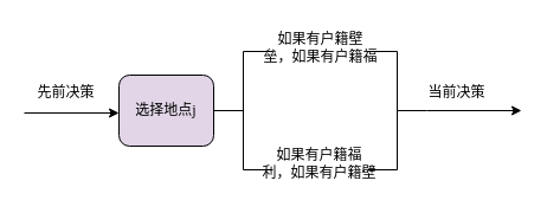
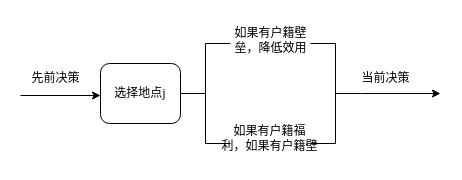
- <mxCell id="6" value="&lt;font face=&quot;宋体&quot;&gt;如果有户籍&lt;span style=&quot;background-color: transparent; color: light-dark(rgb(0, 0, 0), rgb(255, 255, 255));&quot;&gt;壁&lt;/span&gt;&lt;/font&gt;&lt;div&gt;&lt;span style=&quot;background-color: transparent; color: light-dark(rgb(0, 0, 0), rgb(255, 255, 255));&quot;&gt;&lt;font face=&quot;宋体&quot;&gt;垒，如果有户籍福&lt;/font&gt;&lt;/span&gt;&lt;/div&gt;" style="text;html=1;align=center;verticalAlign=middle;resizable=0;points=[];autosize=1;strokeColor=none;fillColor=none;" parent="1" vertex="1"><mxGeometry x="220" y="20" width="100" height="40" as="geometry" /></mxCell>
+ <mxCell id="6" value="&lt;font face=&quot;宋体&quot;&gt;如果有户籍&lt;span style=&quot;background-color: transparent; color: light-dark(rgb(0, 0, 0), rgb(255, 255, 255));&quot;&gt;壁&lt;/span&gt;&lt;/font&gt;&lt;div&gt;&lt;span style=&quot;background-color: transparent; color: light-dark(rgb(0, 0, 0), rgb(255, 255, 255));&quot;&gt;&lt;font face=&quot;宋体&quot;&gt;垒，降低效用&lt;/font&gt;&lt;/span&gt;&lt;/div&gt;" style="text;html=1;align=center;verticalAlign=middle;resizable=0;points=[];autosize=1;strokeColor=none;fillColor=none;" parent="1" vertex="1"><mxGeometry x="220" y="20" width="100" height="40" as="geometry" /></mxCell>
- <mxCell id="4" value="&lt;font face=&quot;宋体&quot;&gt;选择地点j&lt;/font&gt;" style="rounded=1;whiteSpace=wrap;html=1;fillColor=#e1d5e7;" parent="1" vertex="1"><mxGeometry x="100" y="63" width="80" height="60" as="geometry" /></mxCell>
+ <mxCell id="4" value="&lt;font face=&quot;宋体&quot;&gt;选择地点j&lt;/font&gt;" style="rounded=1;whiteSpace=wrap;html=1;" parent="1" vertex="1"><mxGeometry x="100" y="63" width="80" height="60" as="geometry" /></mxCell>
